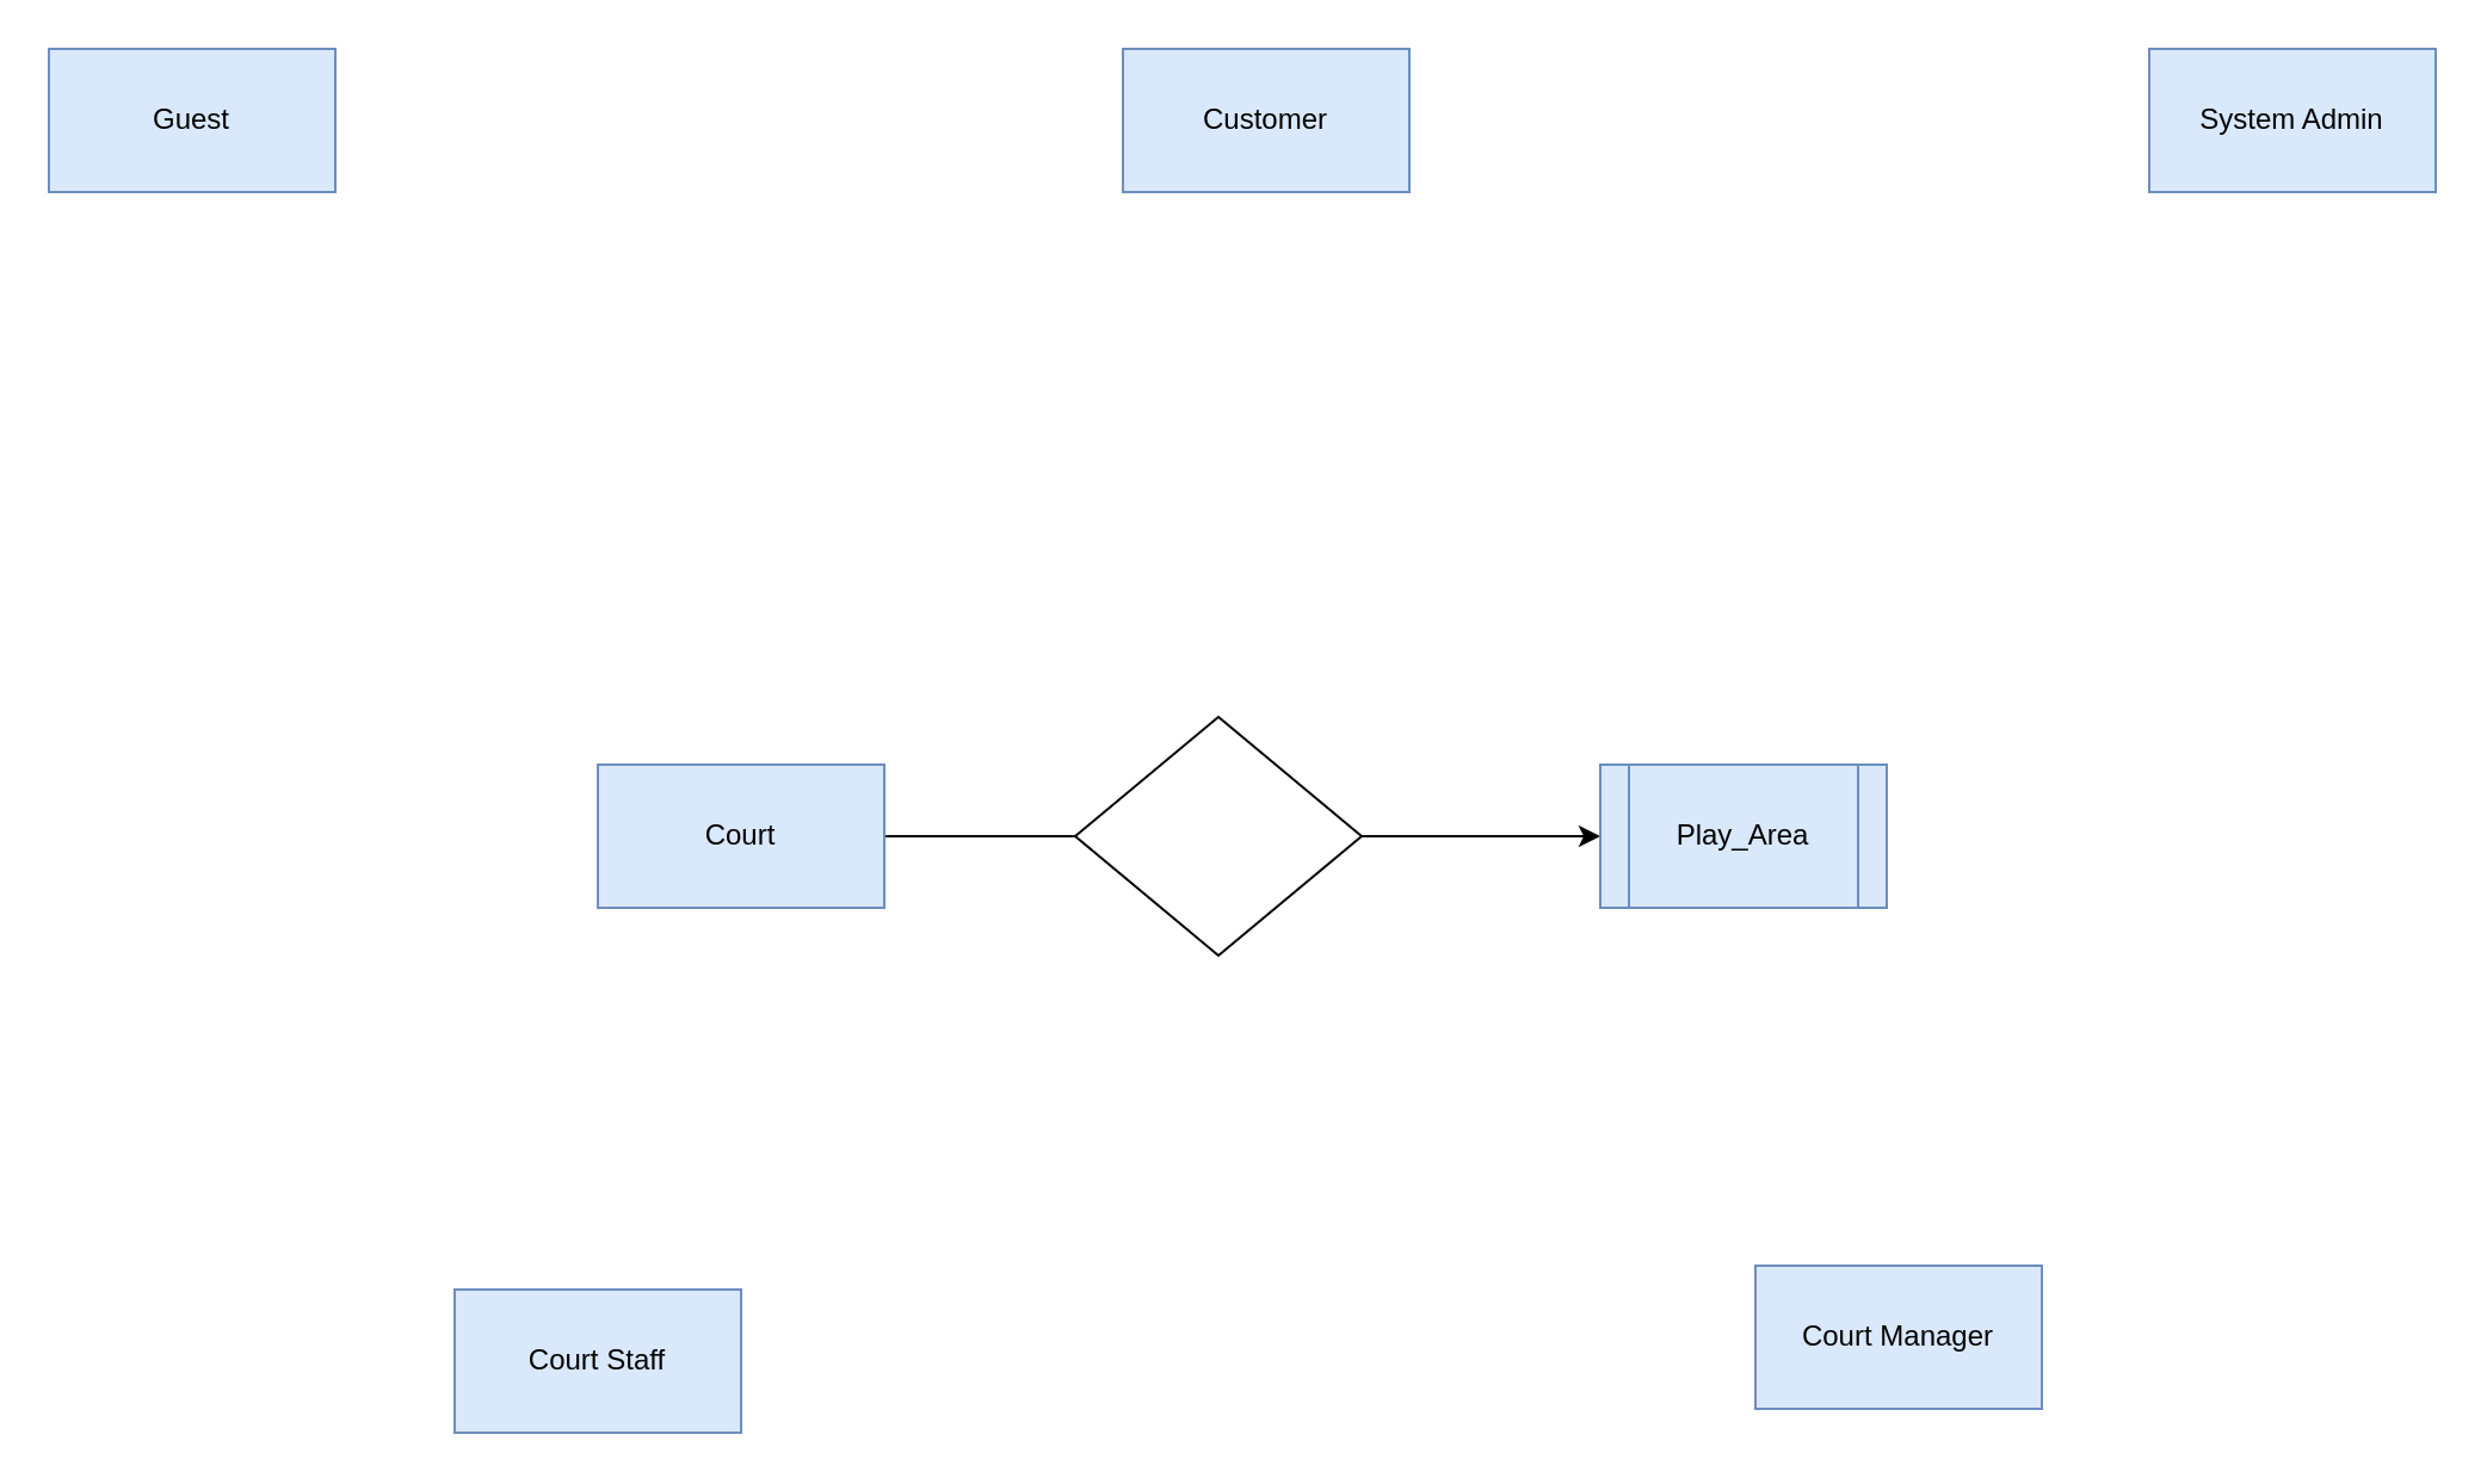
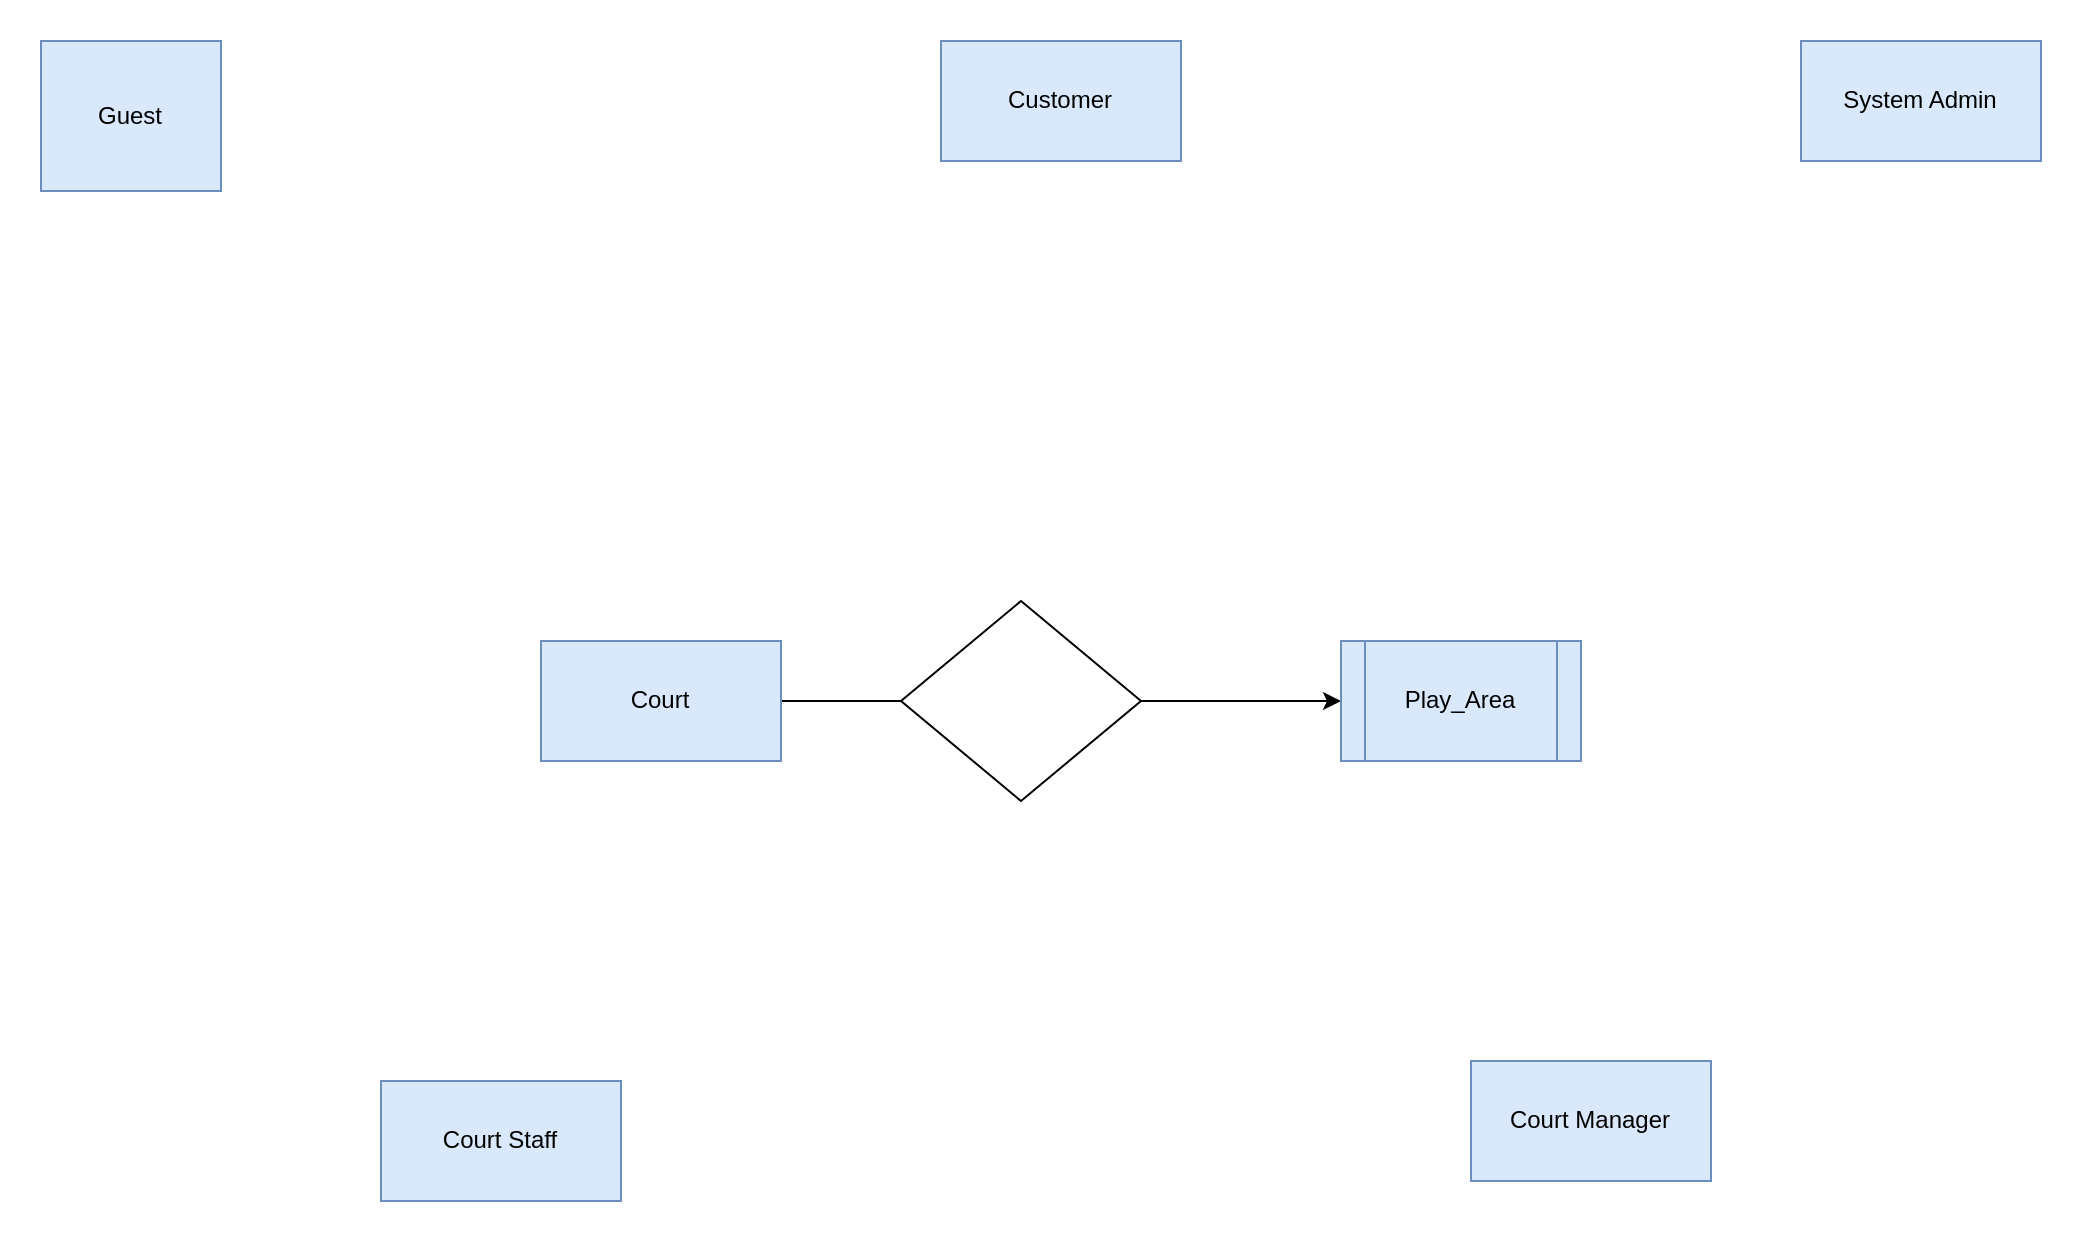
- <mxCell id="2" value="Guest" style="rounded=0;whiteSpace=wrap;html=1;fillColor=#dae8fc;strokeColor=#6c8ebf;" vertex="1" parent="1"><mxGeometry x="20" y="20" width="120" height="60" as="geometry" /></mxCell>
+ <mxCell id="2" value="Guest" style="rounded=0;whiteSpace=wrap;html=1;fillColor=#dae8fc;strokeColor=#6c8ebf;" vertex="1" parent="1"><mxGeometry x="20" y="20" width="90" height="75" as="geometry" /></mxCell>
- <mxCell id="8" value="Court" style="rounded=0;whiteSpace=wrap;html=1;fillColor=#dae8fc;strokeColor=#6c8ebf;" vertex="1" parent="1"><mxGeometry x="250" y="320" width="120" height="60" as="geometry" /></mxCell>
+ <mxCell id="8" value="Court" style="rounded=0;whiteSpace=wrap;html=1;fillColor=#dae8fc;strokeColor=#6c8ebf;" vertex="1" parent="1"><mxGeometry x="270" y="320" width="120" height="60" as="geometry" /></mxCell>
